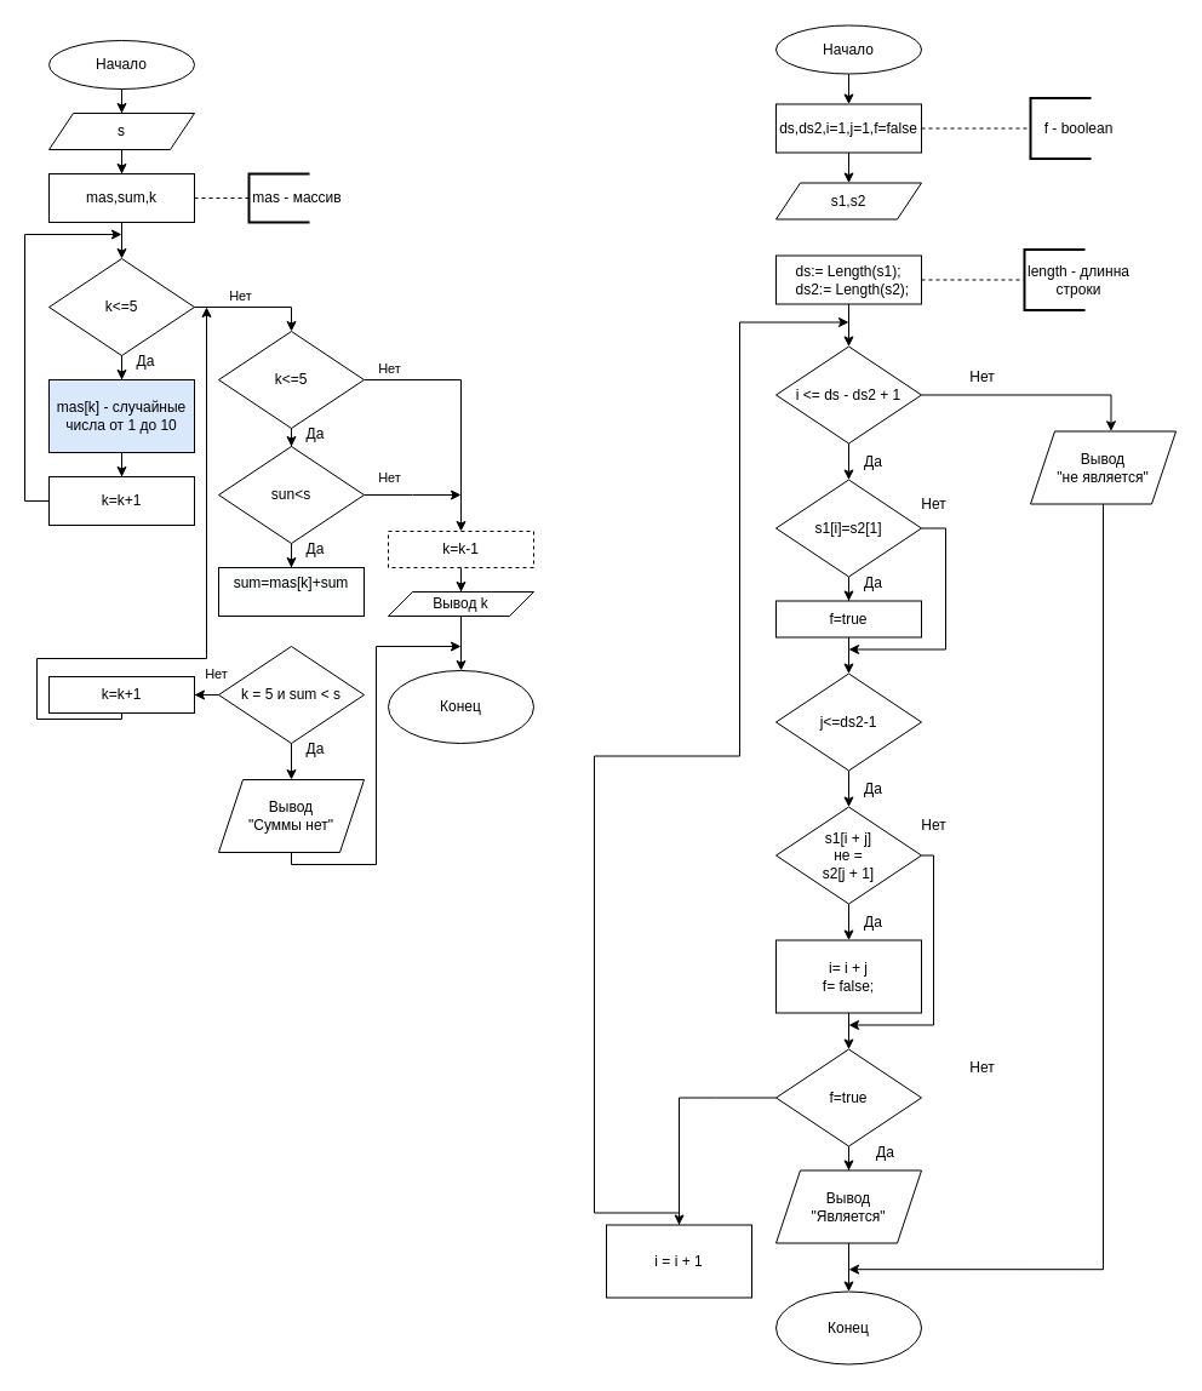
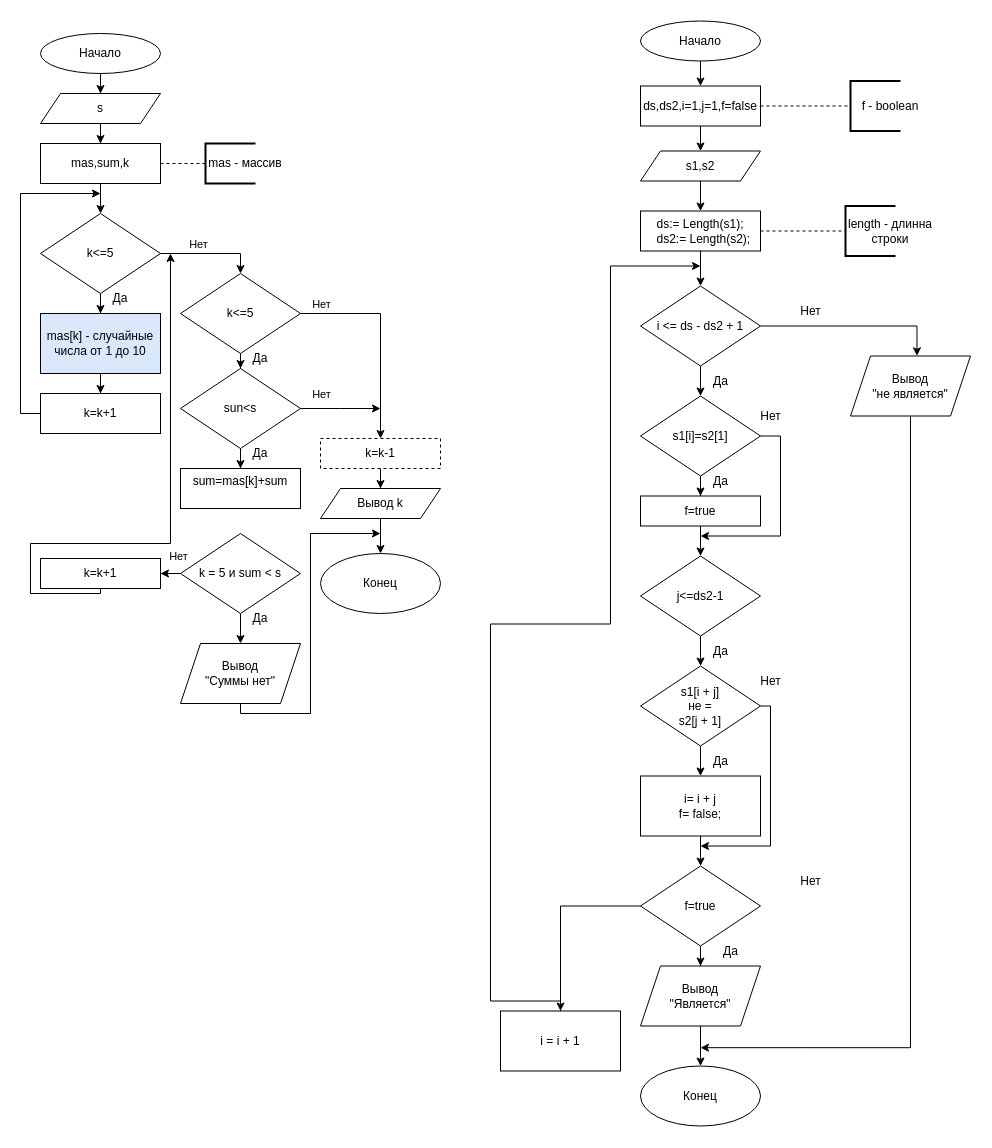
+ <mxCell id="47" value="" style="edgeStyle=orthogonalEdgeStyle;rounded=0;orthogonalLoop=1;jettySize=auto;html=1;" edge="1" parent="1" source="48" target="55"><mxGeometry relative="1" as="geometry" /></mxCell>
- <mxCell id="27" value="Вывод k" style="shape=parallelogram;perimeter=parallelogramPerimeter;whiteSpace=wrap;html=1;fixedSize=1;" parent="1" vertex="1"><mxGeometry x="320" y="488" width="120" height="20" as="geometry" /></mxCell>
+ <mxCell id="27" value="Вывод k" style="shape=parallelogram;perimeter=parallelogramPerimeter;whiteSpace=wrap;html=1;fixedSize=1;" parent="1" vertex="1"><mxGeometry x="320" y="488" width="120" height="30" as="geometry" /></mxCell>
